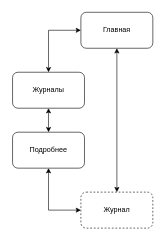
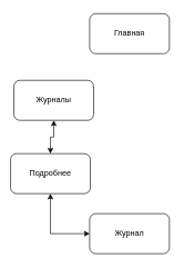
- <mxCell id="2" style="edgeStyle=orthogonalEdgeStyle;rounded=0;orthogonalLoop=1;jettySize=auto;html=1;exitX=0;exitY=0.5;exitDx=0;exitDy=0;entryX=0.5;entryY=0;entryDx=0;entryDy=0;strokeColor=default;startArrow=classic;startFill=1;" edge="1" parent="1" source="4" target="6"><mxGeometry relative="1" as="geometry" /></mxCell>
- <mxCell id="8" value="Подробнее" style="rounded=1;whiteSpace=wrap;html=1;" vertex="1" parent="1"><mxGeometry x="20" y="220" width="120" height="60" as="geometry" /></mxCell>
+ <mxCell id="8" value="Подробнее" style="rounded=1;whiteSpace=wrap;html=1;" vertex="1" parent="1"><mxGeometry x="15" y="230" width="120" height="60" as="geometry" /></mxCell>
- <mxCell id="3" style="edgeStyle=orthogonalEdgeStyle;rounded=0;orthogonalLoop=1;jettySize=auto;html=1;exitX=0.5;exitY=1;exitDx=0;exitDy=0;entryX=0.5;entryY=0;entryDx=0;entryDy=0;startArrow=classic;startFill=1;" edge="1" parent="1" source="4" target="9"><mxGeometry relative="1" as="geometry" /></mxCell>
- <mxCell id="9" value="Журнал" style="rounded=1;whiteSpace=wrap;html=1;dashed=1;" vertex="1" parent="1"><mxGeometry x="134" y="320" width="120" height="60" as="geometry" /></mxCell>
+ <mxCell id="9" value="Журнал" style="rounded=1;whiteSpace=wrap;html=1;" vertex="1" parent="1"><mxGeometry x="134" y="320" width="120" height="60" as="geometry" /></mxCell>
